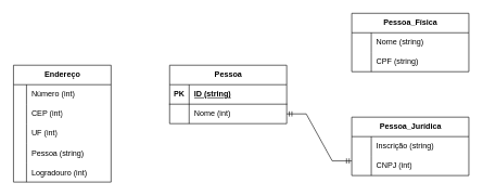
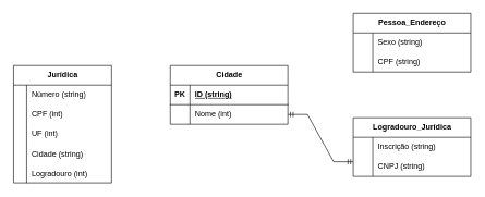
- <mxCell id="25" value="Pessoa_Física" style="shape=table;startSize=30;container=1;collapsible=1;childLayout=tableLayout;fixedRows=1;rowLines=0;fontStyle=1;align=center;resizeLast=1;html=1;" vertex="1" parent="1"><mxGeometry x="540" y="20" width="180" height="90" as="geometry" /></mxCell>
+ <mxCell id="25" value="Pessoa_Endereço" style="shape=table;startSize=30;container=1;collapsible=1;childLayout=tableLayout;fixedRows=1;rowLines=0;fontStyle=1;align=center;resizeLast=1;html=1;" vertex="1" parent="1"><mxGeometry x="540" y="20" width="180" height="90" as="geometry" /></mxCell>
- <mxCell id="28" value="Nome (string)" style="shape=partialRectangle;connectable=0;fillColor=none;top=0;left=0;bottom=0;right=0;align=left;spacingLeft=6;overflow=hidden;whiteSpace=wrap;html=1;" vertex="1" parent="26"><mxGeometry x="30" width="150" height="30" as="geometry"><mxRectangle width="150" height="30" as="alternateBounds" /></mxGeometry></mxCell>
+ <mxCell id="28" value="Sexo (string)" style="shape=partialRectangle;connectable=0;fillColor=none;top=0;left=0;bottom=0;right=0;align=left;spacingLeft=6;overflow=hidden;whiteSpace=wrap;html=1;" vertex="1" parent="26"><mxGeometry x="30" width="150" height="30" as="geometry"><mxRectangle width="150" height="30" as="alternateBounds" /></mxGeometry></mxCell>
- <mxCell id="9" value="Endereço" style="shape=table;startSize=30;container=1;collapsible=1;childLayout=tableLayout;fixedRows=1;rowLines=0;fontStyle=1;align=center;resizeLast=1;html=1;" vertex="1" parent="1"><mxGeometry x="20" y="100" width="150" height="180" as="geometry" /></mxCell>
+ <mxCell id="9" value="Jurídica" style="shape=table;startSize=30;container=1;collapsible=1;childLayout=tableLayout;fixedRows=1;rowLines=0;fontStyle=1;align=center;resizeLast=1;html=1;" vertex="1" parent="1"><mxGeometry x="20" y="100" width="150" height="180" as="geometry" /></mxCell>
- <mxCell id="2" value="Pessoa" style="shape=table;startSize=30;container=1;collapsible=1;childLayout=tableLayout;fixedRows=1;rowLines=0;fontStyle=1;align=center;resizeLast=1;html=1;" vertex="1" parent="1"><mxGeometry x="260" y="100" width="180" height="90" as="geometry" /></mxCell>
+ <mxCell id="2" value="Cidade" style="shape=table;startSize=30;container=1;collapsible=1;childLayout=tableLayout;fixedRows=1;rowLines=0;fontStyle=1;align=center;resizeLast=1;html=1;" vertex="1" parent="1"><mxGeometry x="260" y="100" width="180" height="90" as="geometry" /></mxCell>
- <mxCell id="12" value="Número (int)" style="shape=partialRectangle;connectable=0;fillColor=none;top=0;left=0;bottom=0;right=0;align=left;spacingLeft=6;overflow=hidden;whiteSpace=wrap;html=1;" vertex="1" parent="10"><mxGeometry x="20" width="130" height="30" as="geometry"><mxRectangle width="130" height="30" as="alternateBounds" /></mxGeometry></mxCell>
+ <mxCell id="12" value="Número (string)" style="shape=partialRectangle;connectable=0;fillColor=none;top=0;left=0;bottom=0;right=0;align=left;spacingLeft=6;overflow=hidden;whiteSpace=wrap;html=1;" vertex="1" parent="10"><mxGeometry x="20" width="130" height="30" as="geometry"><mxRectangle width="130" height="30" as="alternateBounds" /></mxGeometry></mxCell>
- <mxCell id="15" value="CEP (int)" style="shape=partialRectangle;connectable=0;fillColor=none;top=0;left=0;bottom=0;right=0;align=left;spacingLeft=6;overflow=hidden;whiteSpace=wrap;html=1;" vertex="1" parent="13"><mxGeometry x="20" width="130" height="30" as="geometry"><mxRectangle width="130" height="30" as="alternateBounds" /></mxGeometry></mxCell>
+ <mxCell id="15" value="CPF (int)" style="shape=partialRectangle;connectable=0;fillColor=none;top=0;left=0;bottom=0;right=0;align=left;spacingLeft=6;overflow=hidden;whiteSpace=wrap;html=1;" vertex="1" parent="13"><mxGeometry x="20" width="130" height="30" as="geometry"><mxRectangle width="130" height="30" as="alternateBounds" /></mxGeometry></mxCell>
- <mxCell id="32" value="Pessoa_Jurídica" style="shape=table;startSize=30;container=1;collapsible=1;childLayout=tableLayout;fixedRows=1;rowLines=0;fontStyle=1;align=center;resizeLast=1;html=1;" vertex="1" parent="1"><mxGeometry x="540" y="180" width="180" height="90" as="geometry" /></mxCell>
+ <mxCell id="32" value="Logradouro_Jurídica" style="shape=table;startSize=30;container=1;collapsible=1;childLayout=tableLayout;fixedRows=1;rowLines=0;fontStyle=1;align=center;resizeLast=1;html=1;" vertex="1" parent="1"><mxGeometry x="540" y="180" width="180" height="90" as="geometry" /></mxCell>
- <mxCell id="21" value="Pessoa (string)" style="shape=partialRectangle;connectable=0;fillColor=none;top=0;left=0;bottom=0;right=0;align=left;spacingLeft=6;overflow=hidden;" vertex="1" parent="19"><mxGeometry x="20" width="130" height="30" as="geometry"><mxRectangle width="130" height="30" as="alternateBounds" /></mxGeometry></mxCell>
+ <mxCell id="21" value="Cidade (string)" style="shape=partialRectangle;connectable=0;fillColor=none;top=0;left=0;bottom=0;right=0;align=left;spacingLeft=6;overflow=hidden;" vertex="1" parent="19"><mxGeometry x="20" width="130" height="30" as="geometry"><mxRectangle width="130" height="30" as="alternateBounds" /></mxGeometry></mxCell>
- <mxCell id="38" value="CNPJ (int)" style="shape=partialRectangle;connectable=0;fillColor=none;top=0;left=0;bottom=0;right=0;align=left;spacingLeft=6;overflow=hidden;whiteSpace=wrap;html=1;" vertex="1" parent="36"><mxGeometry x="30" width="150" height="30" as="geometry"><mxRectangle width="150" height="30" as="alternateBounds" /></mxGeometry></mxCell>
+ <mxCell id="38" value="CNPJ (string)" style="shape=partialRectangle;connectable=0;fillColor=none;top=0;left=0;bottom=0;right=0;align=left;spacingLeft=6;overflow=hidden;whiteSpace=wrap;html=1;" vertex="1" parent="36"><mxGeometry x="30" width="150" height="30" as="geometry"><mxRectangle width="150" height="30" as="alternateBounds" /></mxGeometry></mxCell>
